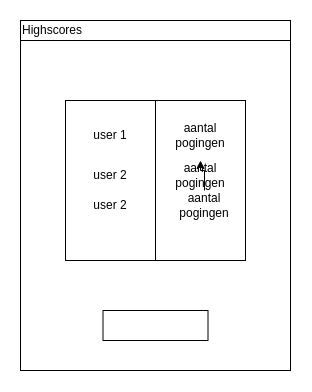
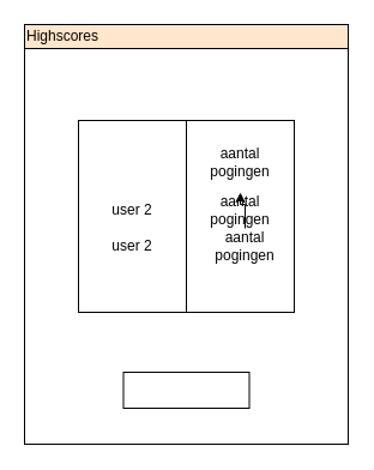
- <mxCell id="3" value="Highscores" style="rounded=0;whiteSpace=wrap;html=1;align=left;" vertex="1" parent="1"><mxGeometry x="20" y="20" width="270" height="20" as="geometry" /></mxCell>
+ <mxCell id="3" value="Highscores" style="rounded=0;whiteSpace=wrap;html=1;align=left;fillColor=#ffe6cc;" vertex="1" parent="1"><mxGeometry x="20" y="20" width="270" height="20" as="geometry" /></mxCell>
- <mxCell id="6" value="user 1" style="text;html=1;strokeColor=none;fillColor=none;align=center;verticalAlign=middle;whiteSpace=wrap;rounded=0;" vertex="1" parent="1"><mxGeometry x="80" y="120" width="60" height="30" as="geometry" /></mxCell>
